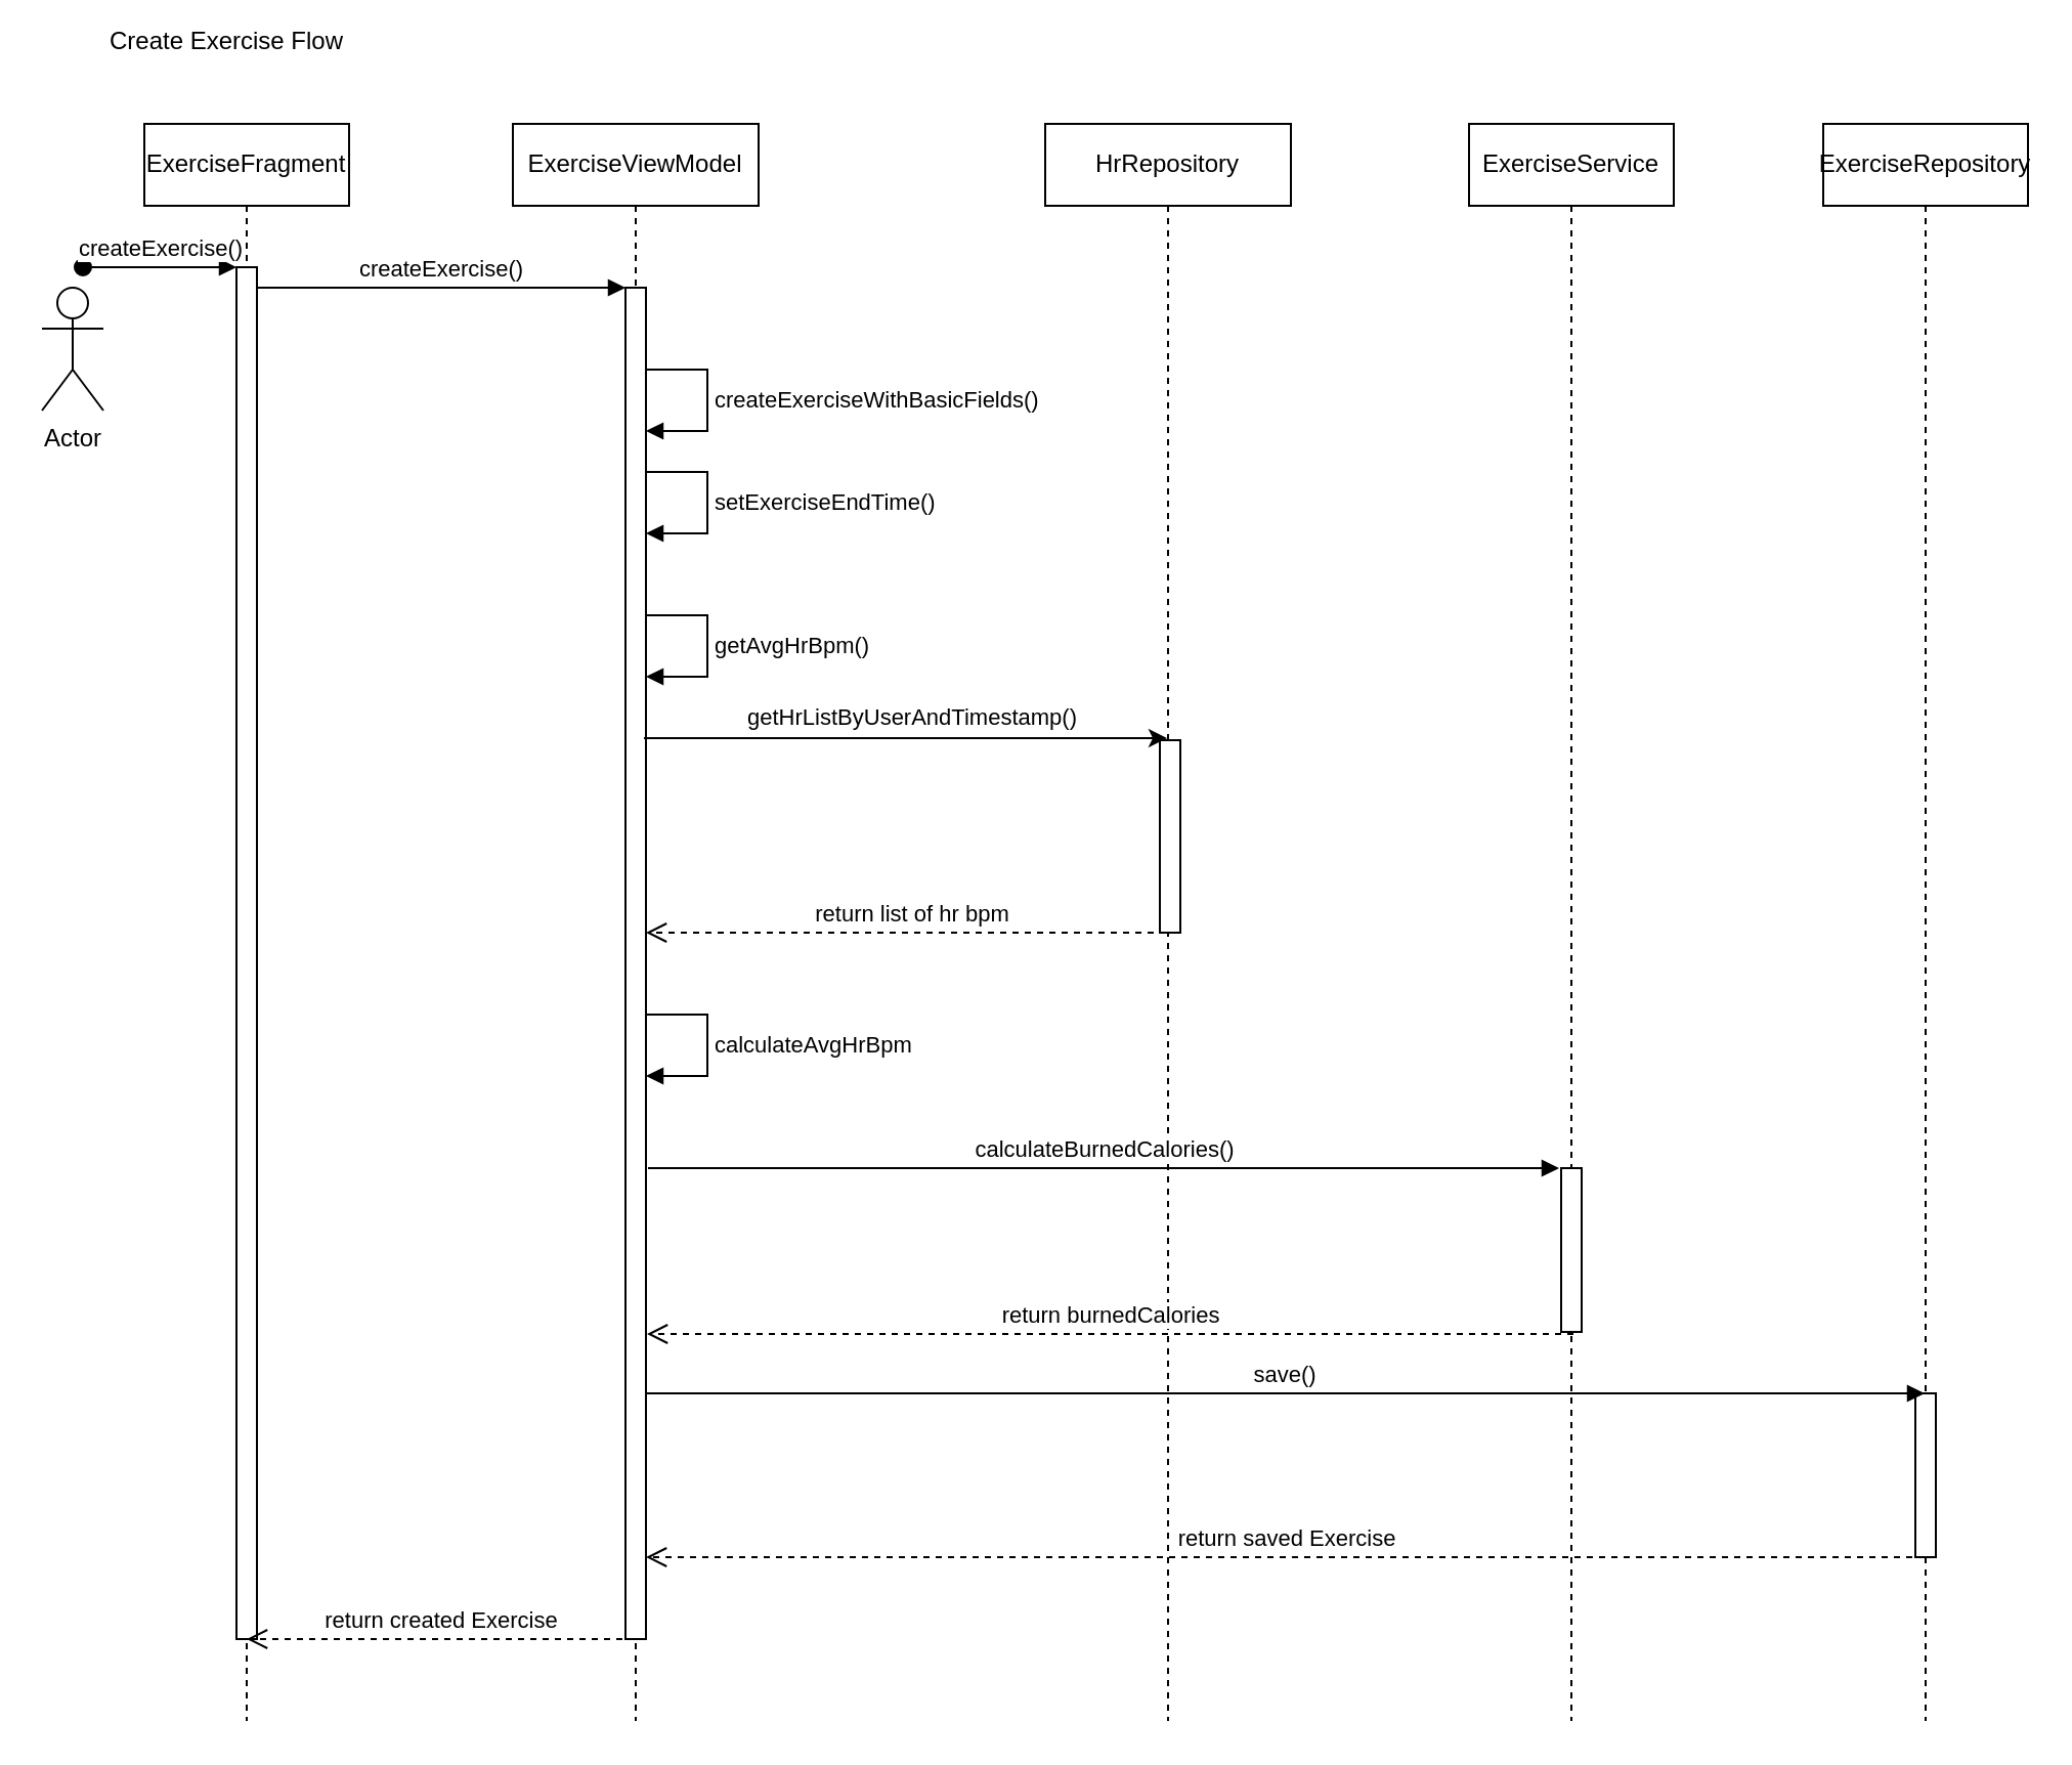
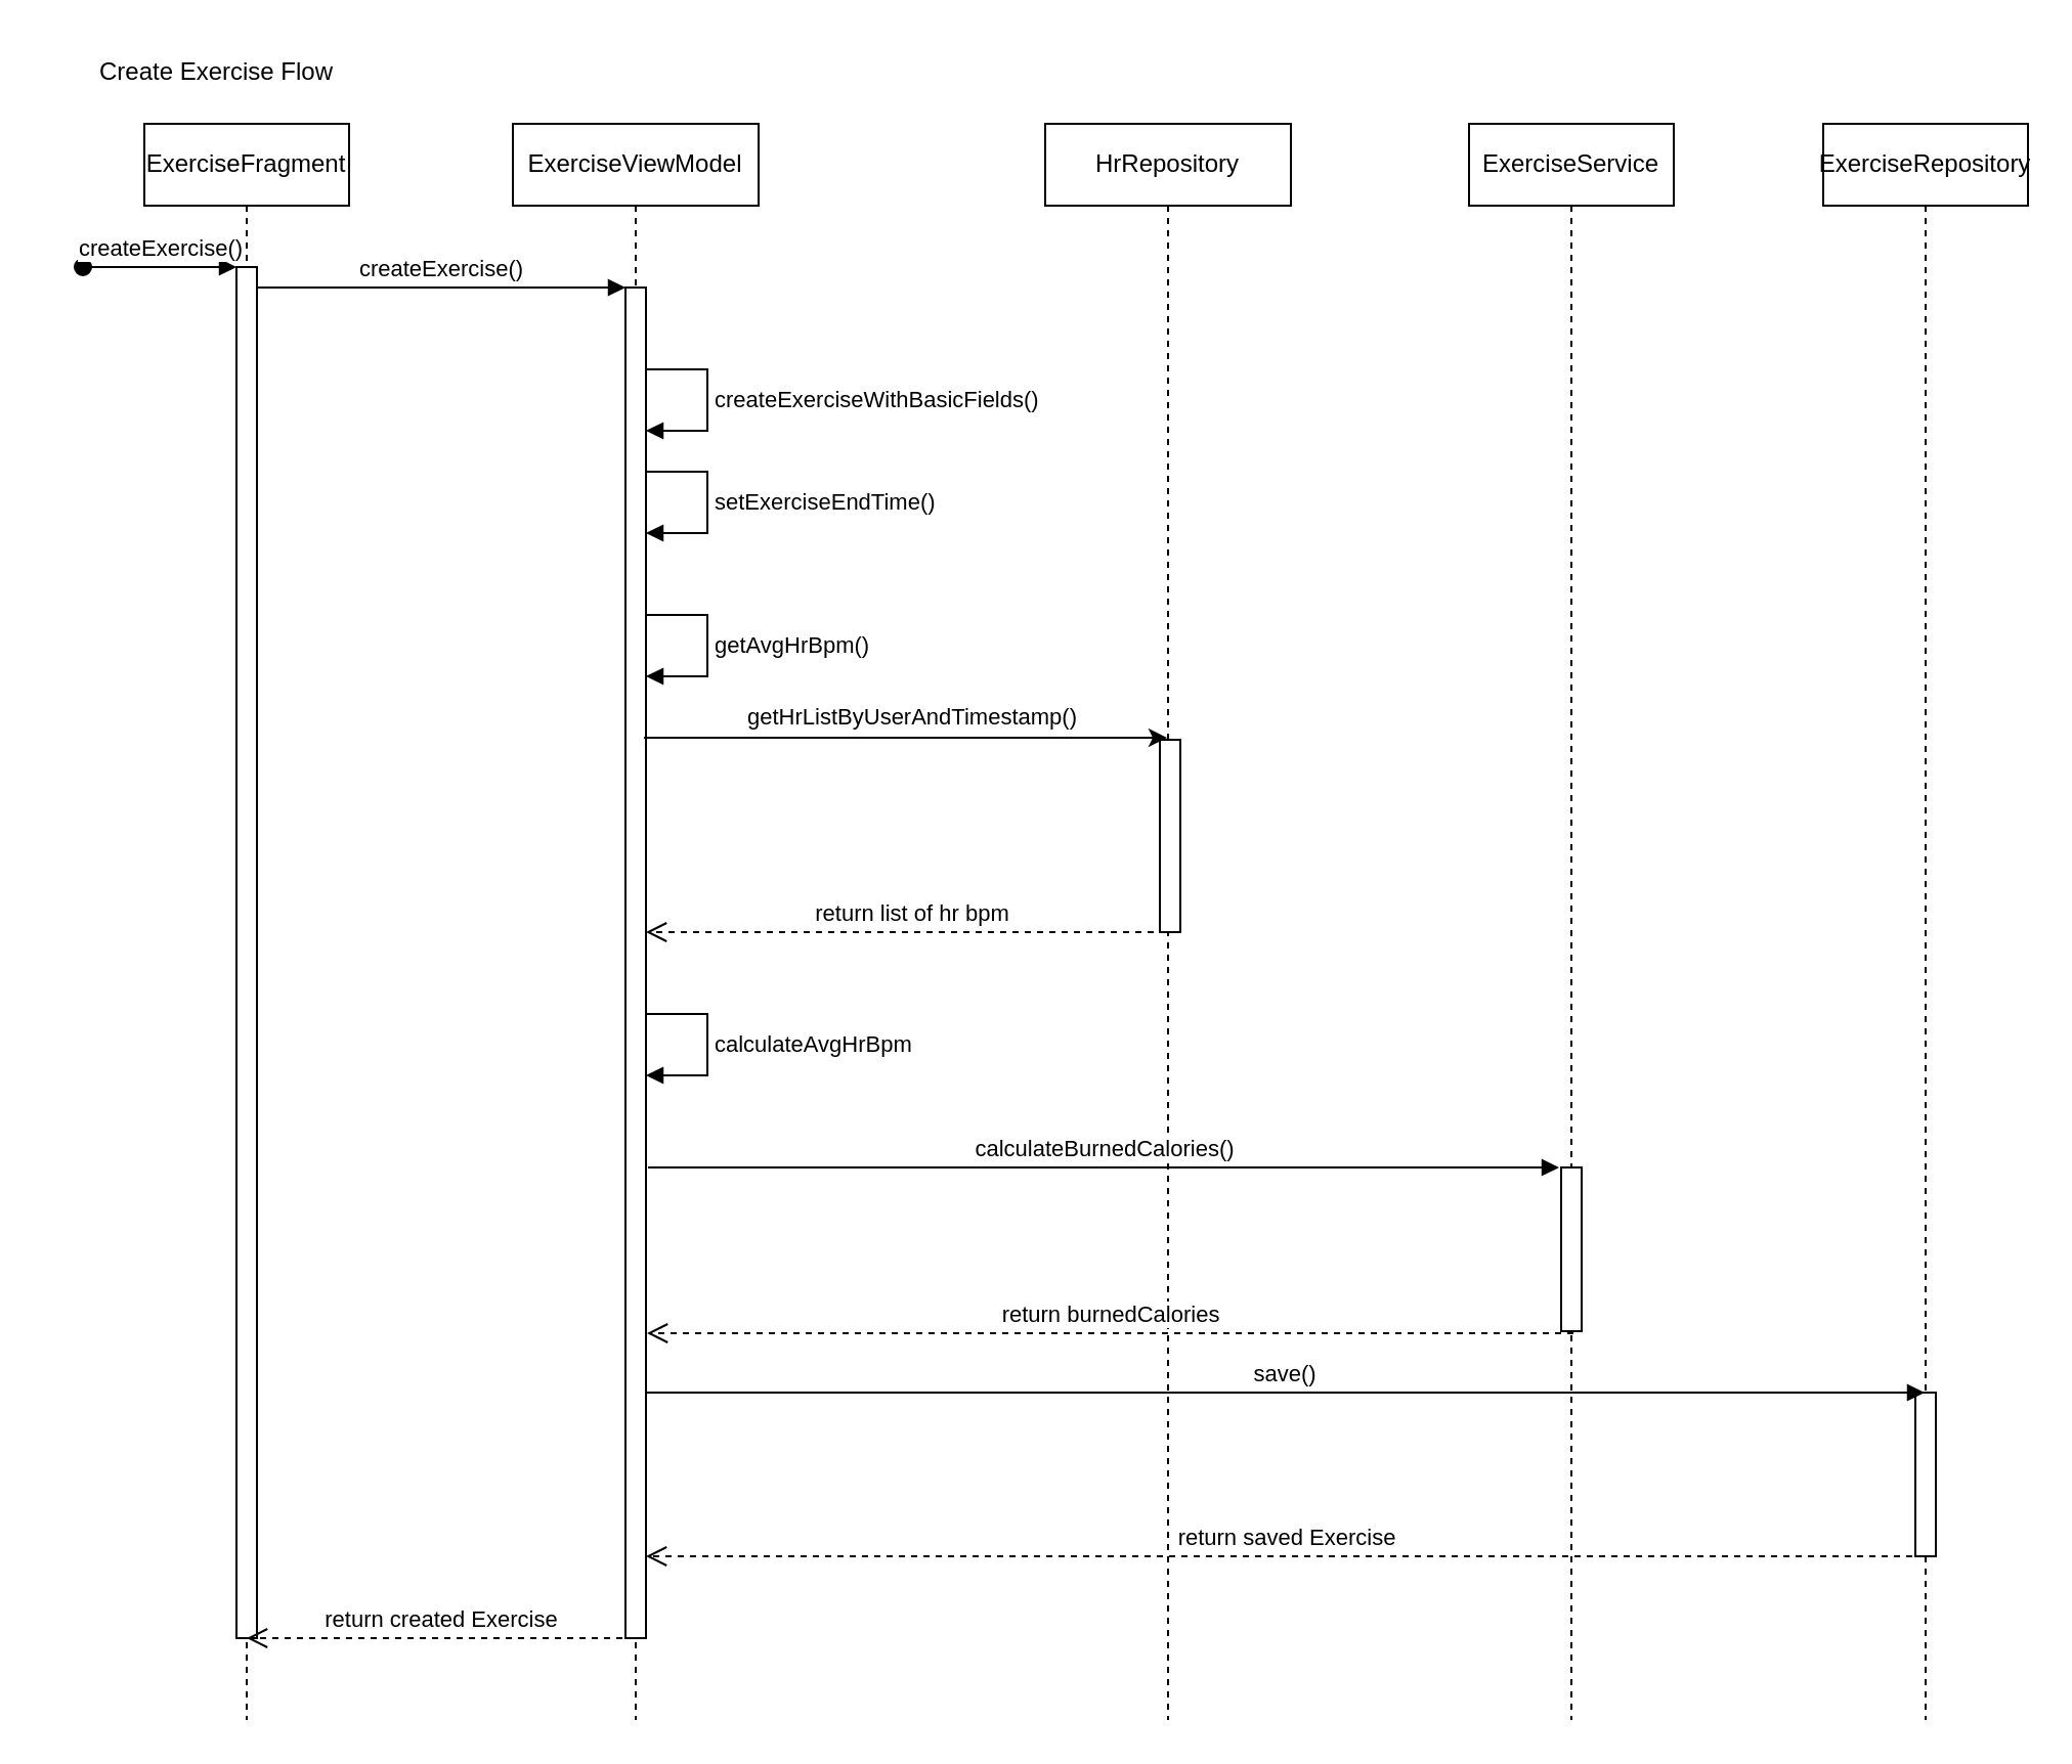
- <mxCell id="10" value="Create Exercise Flow" style="text;html=1;align=center;verticalAlign=middle;resizable=0;points=[];autosize=1;strokeColor=none;fillColor=none;" vertex="1" parent="1"><mxGeometry x="40" y="5" width="140" height="30" as="geometry" /></mxCell>
+ <mxCell id="10" value="Create Exercise Flow" style="text;html=1;align=center;verticalAlign=middle;resizable=0;points=[];autosize=1;strokeColor=none;fillColor=none;" vertex="1" parent="1"><mxGeometry x="35" y="20" width="140" height="30" as="geometry" /></mxCell>
- <mxCell id="26" value="Actor" style="shape=umlActor;verticalLabelPosition=bottom;verticalAlign=top;html=1;" vertex="1" parent="1"><mxGeometry x="20" y="140" width="30" height="60" as="geometry" /></mxCell>
